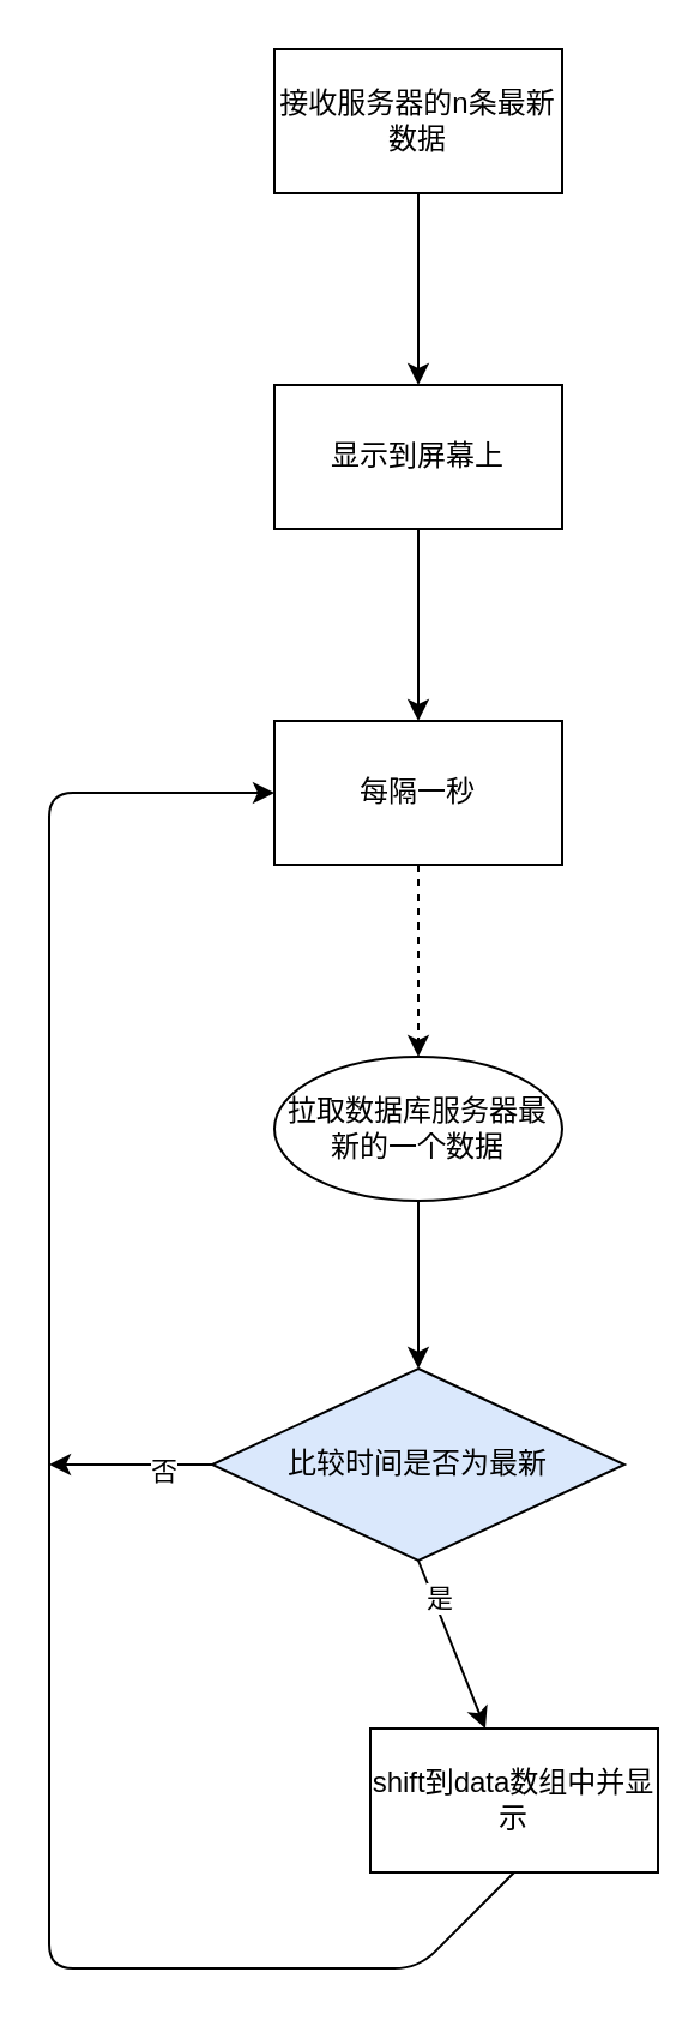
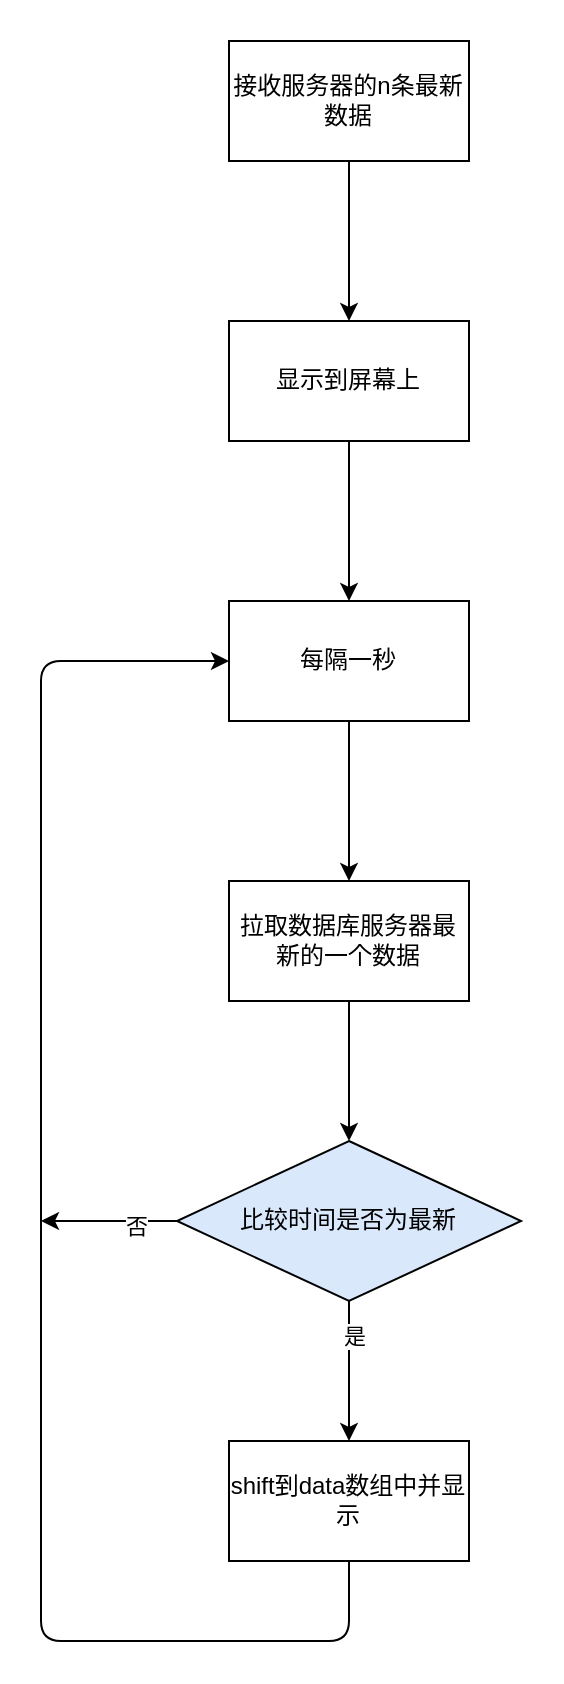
- <mxCell id="6" value="" style="edgeStyle=none;html=1;dashed=1;" edge="1" parent="1" source="7" target="9"><mxGeometry relative="1" as="geometry" /></mxCell>
+ <mxCell id="6" value="" style="edgeStyle=none;html=1;" edge="1" parent="1" source="7" target="9"><mxGeometry relative="1" as="geometry" /></mxCell>
- <mxCell id="9" value="拉取数据库服务器最新的一个数据" style="ellipse;whiteSpace=wrap;html=1;" vertex="1" parent="1"><mxGeometry x="114" y="440" width="120" height="60" as="geometry" /></mxCell>
+ <mxCell id="9" value="拉取数据库服务器最新的一个数据" style="rounded=0;whiteSpace=wrap;html=1;" vertex="1" parent="1"><mxGeometry x="114" y="440" width="120" height="60" as="geometry" /></mxCell>
- <mxCell id="13" value="shift到data数组中并显示" style="rounded=0;whiteSpace=wrap;html=1;" vertex="1" parent="1"><mxGeometry x="154" y="720" width="120" height="60" as="geometry" /></mxCell>
+ <mxCell id="13" value="shift到data数组中并显示" style="rounded=0;whiteSpace=wrap;html=1;" vertex="1" parent="1"><mxGeometry x="114" y="720" width="120" height="60" as="geometry" /></mxCell>
